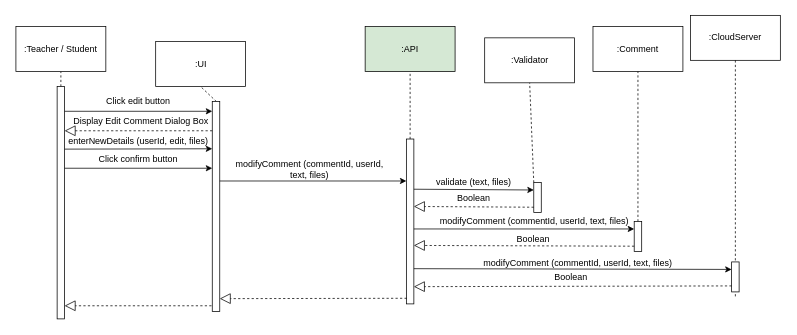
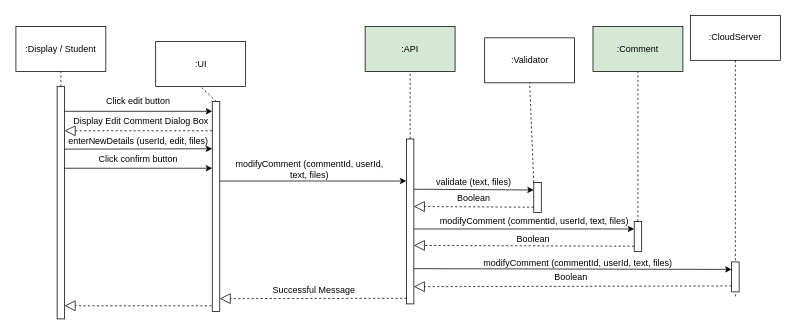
- <mxCell id="3" value=":Teacher / Student" style="rounded=0;whiteSpace=wrap;html=1;" parent="1" vertex="1"><mxGeometry x="20" y="35" width="120" height="60" as="geometry" /></mxCell>
+ <mxCell id="3" value=":Display / Student" style="rounded=0;whiteSpace=wrap;html=1;" parent="1" vertex="1"><mxGeometry x="20" y="35" width="120" height="60" as="geometry" /></mxCell>
- <mxCell id="38" value=":Comment&lt;br&gt;" style="rounded=0;whiteSpace=wrap;html=1;" parent="1" vertex="1"><mxGeometry x="790" y="35" width="120" height="60" as="geometry" /></mxCell>
+ <mxCell id="38" value=":Comment&lt;br&gt;" style="rounded=0;whiteSpace=wrap;html=1;fillColor=#d5e8d4;" parent="1" vertex="1"><mxGeometry x="790" y="35" width="120" height="60" as="geometry" /></mxCell>
+ <mxCell id="19" value="Successful Message" style="text;html=1;strokeColor=none;fillColor=none;align=center;verticalAlign=middle;whiteSpace=wrap;rounded=0;" parent="1" vertex="1"><mxGeometry x="358.5" y="377" width="118" height="20" as="geometry" /></mxCell>
